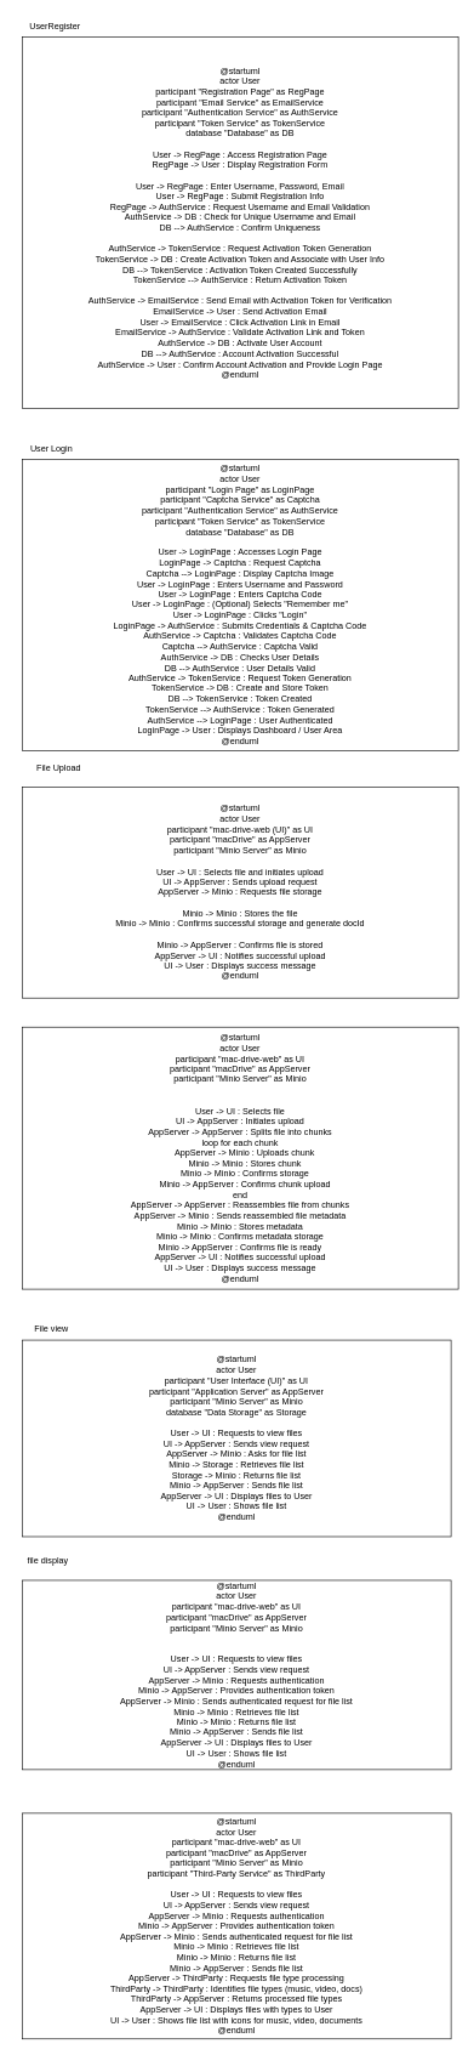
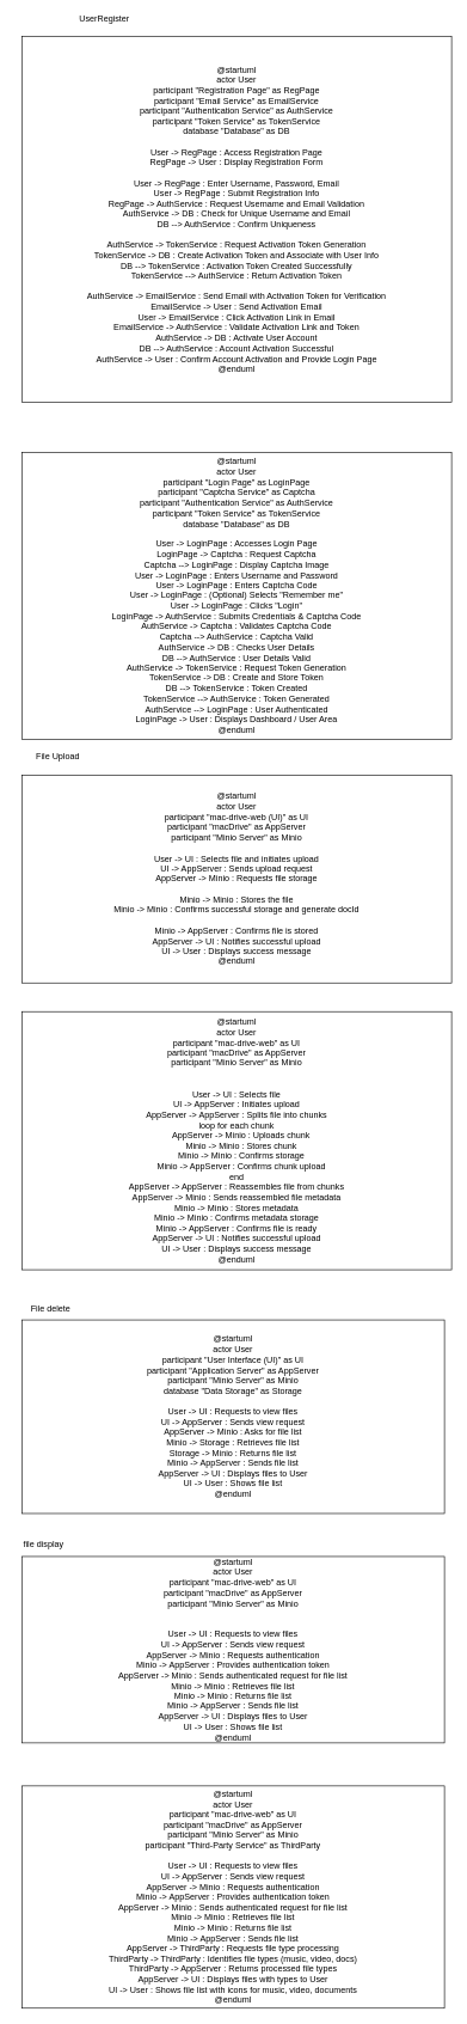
- <mxCell id="3" value="UserRegister" style="text;html=1;align=center;verticalAlign=middle;resizable=0;points=[];autosize=1;strokeColor=none;fillColor=none;" parent="1" vertex="1"><mxGeometry x="30" y="20" width="90" height="30" as="geometry" /></mxCell>
+ <mxCell id="3" value="UserRegister" style="text;html=1;align=center;verticalAlign=middle;resizable=0;points=[];autosize=1;strokeColor=none;fillColor=none;" parent="1" vertex="1"><mxGeometry x="100" y="10" width="90" height="30" as="geometry" /></mxCell>
- <mxCell id="5" value="User Login" style="text;html=1;align=center;verticalAlign=middle;resizable=0;points=[];autosize=1;strokeColor=none;fillColor=none;" parent="1" vertex="1"><mxGeometry x="30" y="600" width="80" height="30" as="geometry" /></mxCell>
- <mxCell id="10" value="File view" style="text;html=1;align=center;verticalAlign=middle;resizable=0;points=[];autosize=1;strokeColor=none;fillColor=none;" parent="1" vertex="1"><mxGeometry x="30" y="1810" width="80" height="30" as="geometry" /></mxCell>
+ <mxCell id="10" value="File delete" style="text;html=1;align=center;verticalAlign=middle;resizable=0;points=[];autosize=1;strokeColor=none;fillColor=none;" parent="1" vertex="1"><mxGeometry x="30" y="1810" width="80" height="30" as="geometry" /></mxCell>
- <mxCell id="12" value="file display" style="text;html=1;align=center;verticalAlign=middle;resizable=0;points=[];autosize=1;strokeColor=none;fillColor=none;" parent="1" vertex="1"><mxGeometry x="25" y="2128" width="80" height="30" as="geometry" /></mxCell>
+ <mxCell id="12" value="file display" style="text;html=1;align=center;verticalAlign=middle;resizable=0;points=[];autosize=1;strokeColor=none;fillColor=none;" parent="1" vertex="1"><mxGeometry x="20" y="2138" width="80" height="30" as="geometry" /></mxCell>
